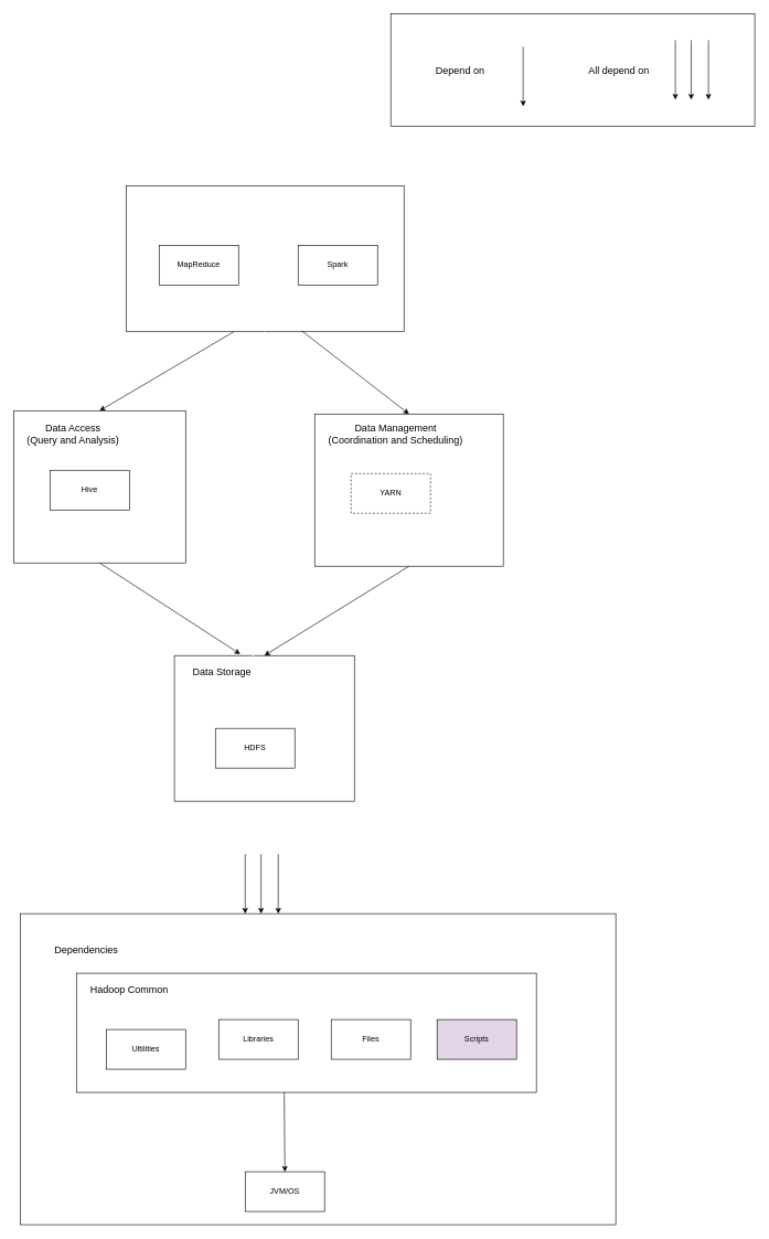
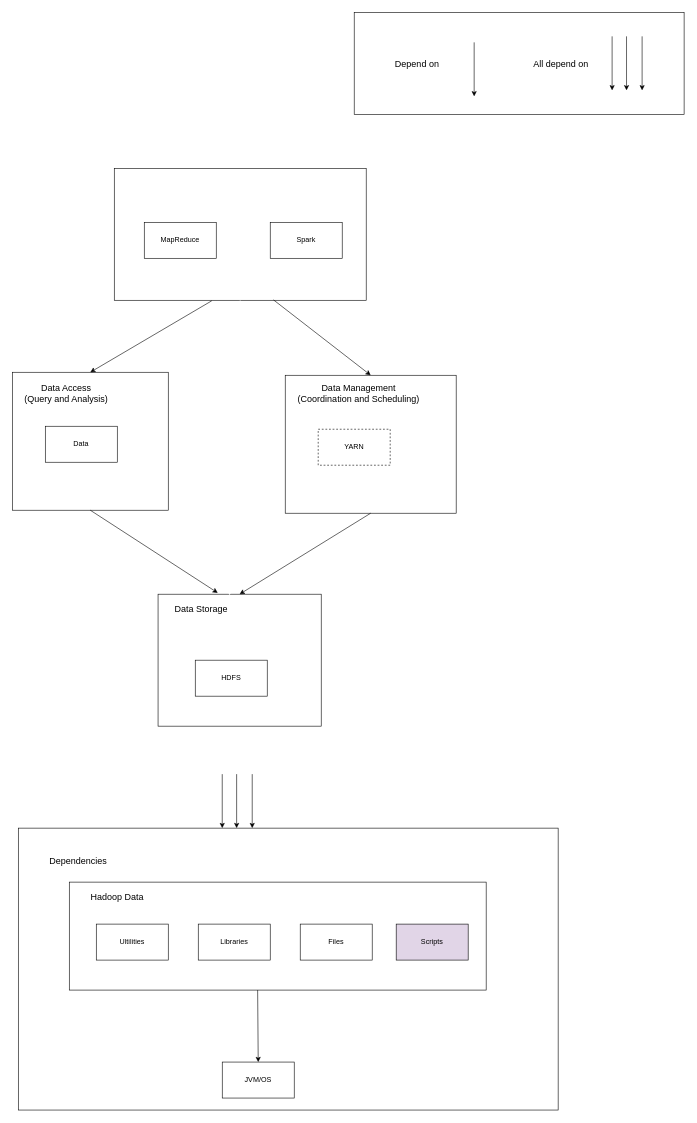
- <mxCell id="10" value="Hive" style="rounded=0;whiteSpace=wrap;html=1;" vertex="1" parent="1"><mxGeometry x="75" y="710" width="120" height="60" as="geometry" /></mxCell>
+ <mxCell id="10" value="Data" style="rounded=0;whiteSpace=wrap;html=1;" vertex="1" parent="1"><mxGeometry x="75" y="710" width="120" height="60" as="geometry" /></mxCell>
- <mxCell id="22" value="&lt;font style=&quot;font-size: 15px;&quot;&gt;Hadoop Common&lt;/font&gt;" style="text;html=1;align=center;verticalAlign=middle;whiteSpace=wrap;rounded=0;" vertex="1" parent="1"><mxGeometry x="110" y="1480" width="170" height="30" as="geometry" /></mxCell>
+ <mxCell id="22" value="&lt;font style=&quot;font-size: 15px;&quot;&gt;Hadoop Data&lt;/font&gt;" style="text;html=1;align=center;verticalAlign=middle;whiteSpace=wrap;rounded=0;" vertex="1" parent="1"><mxGeometry x="110" y="1480" width="170" height="30" as="geometry" /></mxCell>
- <mxCell id="24" value="Ultilities" style="rounded=0;whiteSpace=wrap;html=1;" vertex="1" parent="1"><mxGeometry x="160" y="1555" width="120" height="60" as="geometry" /></mxCell>
+ <mxCell id="24" value="Ultilities" style="rounded=0;whiteSpace=wrap;html=1;" vertex="1" parent="1"><mxGeometry x="160" y="1540" width="120" height="60" as="geometry" /></mxCell>
